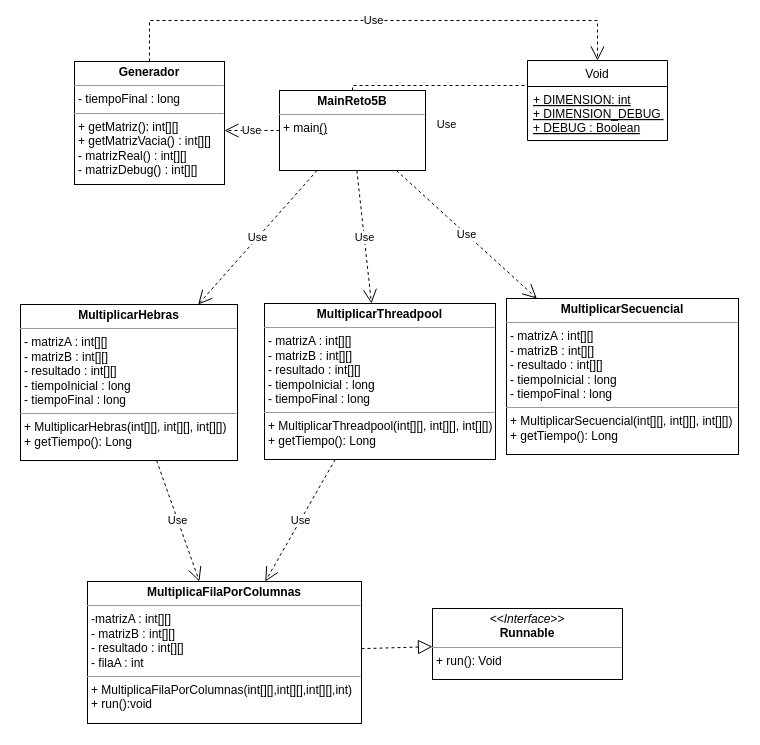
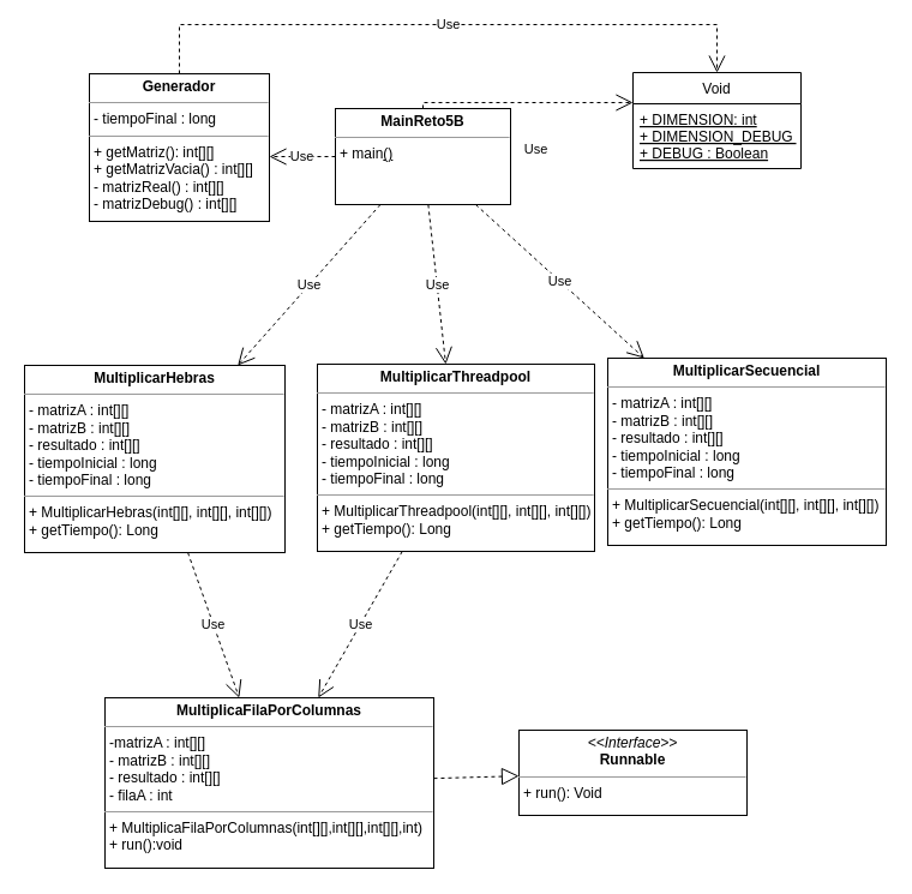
- <mxCell id="4" value="Use" style="endArrow=none;endSize=12;dashed=1;html=1;rounded=0;edgeStyle=orthogonalEdgeStyle;" parent="1" source="3" target="9" edge="1"><mxGeometry x="0.1" y="-39" width="160" relative="1" as="geometry"><mxPoint x="261" y="41" as="sourcePoint" /><mxPoint x="91" y="256" as="targetPoint" /><Array as="points"><mxPoint x="500" y="85" /><mxPoint x="500" y="85" /></Array><mxPoint as="offset" /></mxGeometry></mxCell>
+ <mxCell id="4" value="Use" style="endArrow=open;endSize=12;dashed=1;html=1;rounded=0;edgeStyle=orthogonalEdgeStyle;" parent="1" source="3" target="9" edge="1"><mxGeometry x="0.1" y="-39" width="160" relative="1" as="geometry"><mxPoint x="261" y="41" as="sourcePoint" /><mxPoint x="91" y="256" as="targetPoint" /><Array as="points"><mxPoint x="500" y="85" /><mxPoint x="500" y="85" /></Array><mxPoint as="offset" /></mxGeometry></mxCell>
